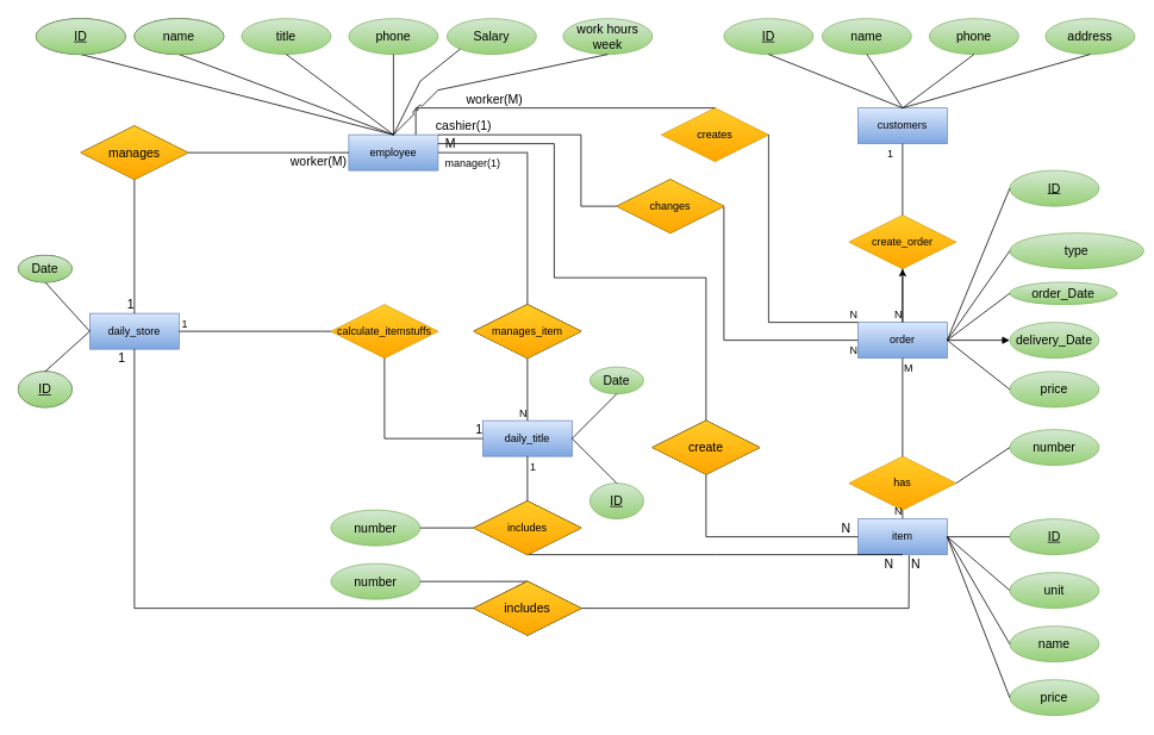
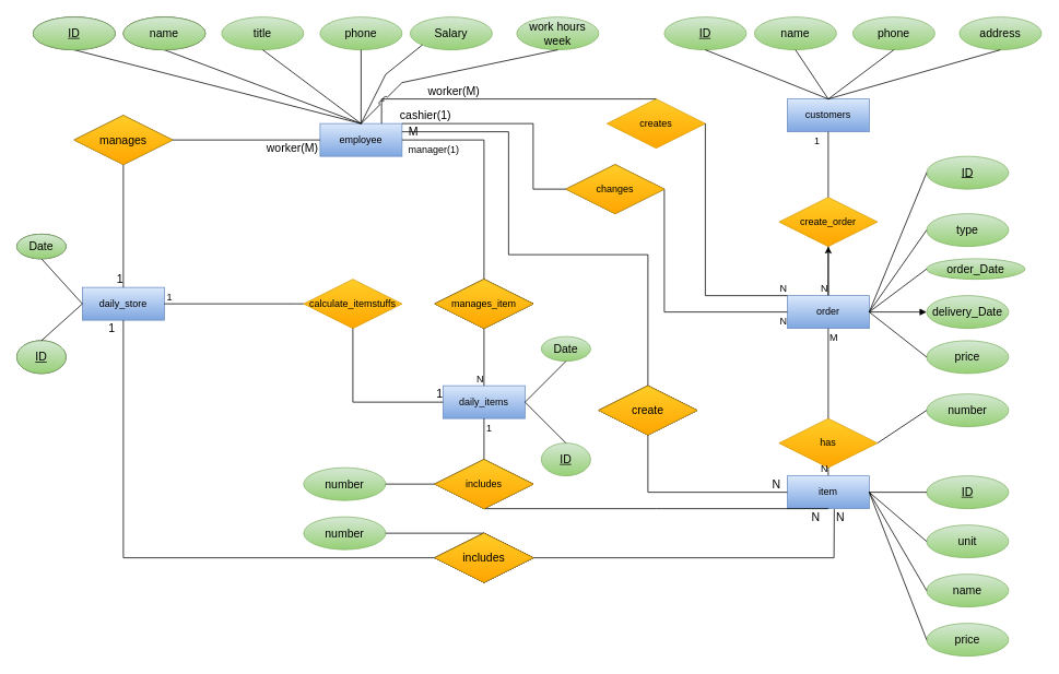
- <mxCell id="99" value="type" style="ellipse;whiteSpace=wrap;html=1;align=center;fontSize=14;fillColor=#d5e8d4;gradientColor=#97d077;strokeColor=#82b366;" vertex="1" parent="1"><mxGeometry x="1130" y="260" width="150" height="40" as="geometry" /></mxCell>
+ <mxCell id="99" value="type" style="ellipse;whiteSpace=wrap;html=1;align=center;fontSize=14;fillColor=#d5e8d4;gradientColor=#97d077;strokeColor=#82b366;" vertex="1" parent="1"><mxGeometry x="1130" y="260" width="100" height="40" as="geometry" /></mxCell>
- <mxCell id="3" value="daily_title" style="whiteSpace=wrap;html=1;align=center;fillColor=#dae8fc;gradientColor=#7ea6e0;strokeColor=#6c8ebf;" vertex="1" parent="1"><mxGeometry x="540" y="470" width="100" height="40" as="geometry" /></mxCell>
+ <mxCell id="3" value="daily_items" style="whiteSpace=wrap;html=1;align=center;fillColor=#dae8fc;gradientColor=#7ea6e0;strokeColor=#6c8ebf;" vertex="1" parent="1"><mxGeometry x="540" y="470" width="100" height="40" as="geometry" /></mxCell>
